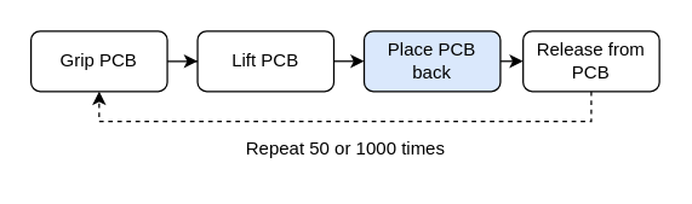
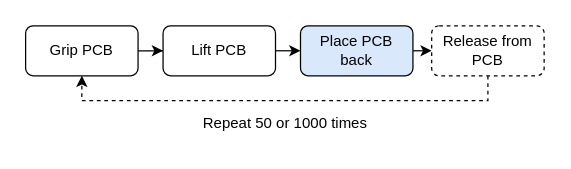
- <mxCell id="9" value="Release from PCB" style="rounded=1;whiteSpace=wrap;html=1;" vertex="1" parent="1"><mxGeometry x="345" y="20" width="90" height="40" as="geometry" /></mxCell>
+ <mxCell id="9" value="Release from PCB" style="rounded=1;whiteSpace=wrap;html=1;dashed=1;" vertex="1" parent="1"><mxGeometry x="345" y="20" width="90" height="40" as="geometry" /></mxCell>
